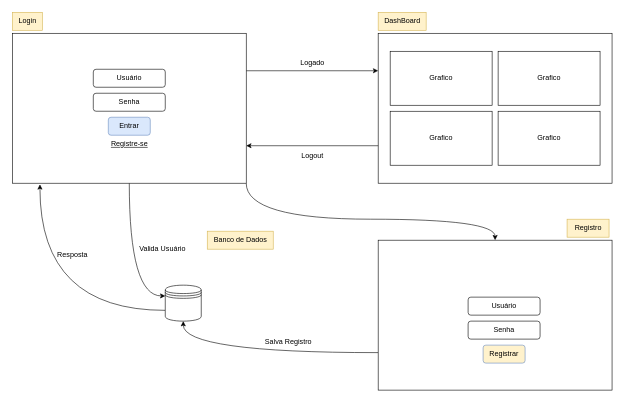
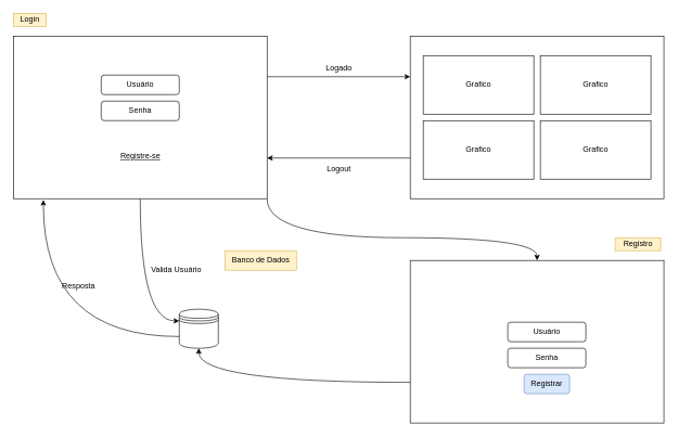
- <mxCell id="31" value="Login" style="text;html=1;align=center;verticalAlign=middle;resizable=0;points=[];autosize=1;strokeColor=#d6b656;fillColor=#fff2cc;" parent="1" vertex="1"><mxGeometry x="20" y="20" width="50" height="30" as="geometry" /></mxCell>
+ <mxCell id="31" value="Login" style="text;html=1;align=center;verticalAlign=middle;resizable=0;points=[];autosize=1;strokeColor=#d6b656;fillColor=#fff2cc;" parent="1" vertex="1"><mxGeometry x="20" y="20" width="50" height="20" as="geometry" /></mxCell>
- <mxCell id="32" value="DashBoard" style="text;html=1;align=center;verticalAlign=middle;resizable=0;points=[];autosize=1;strokeColor=#d6b656;fillColor=#fff2cc;" parent="1" vertex="1"><mxGeometry x="630" y="20" width="80" height="30" as="geometry" /></mxCell>
- <mxCell id="9" value="Entrar" style="rounded=1;whiteSpace=wrap;html=1;fillColor=#dae8fc;strokeColor=#6c8ebf;" parent="6" vertex="1"><mxGeometry x="25" y="80" width="70" height="30" as="geometry" /></mxCell>
- <mxCell id="33" value="Registro" style="text;html=1;align=center;verticalAlign=middle;resizable=0;points=[];autosize=1;strokeColor=#d6b656;fillColor=#fff2cc;" parent="1" vertex="1"><mxGeometry x="945" y="365" width="70" height="30" as="geometry" /></mxCell>
+ <mxCell id="33" value="Registro" style="text;html=1;align=center;verticalAlign=middle;resizable=0;points=[];autosize=1;strokeColor=#d6b656;fillColor=#fff2cc;" parent="1" vertex="1"><mxGeometry x="945" y="365" width="70" height="20" as="geometry" /></mxCell>
- <mxCell id="22" value="Resposta" style="text;html=1;align=center;verticalAlign=middle;resizable=0;points=[];autosize=1;strokeColor=none;fillColor=none;" parent="1" vertex="1"><mxGeometry x="85" y="410" width="70" height="30" as="geometry" /></mxCell>
+ <mxCell id="22" value="Resposta" style="text;html=1;align=center;verticalAlign=middle;resizable=0;points=[];autosize=1;strokeColor=none;fillColor=none;" parent="1" vertex="1"><mxGeometry x="85" y="425" width="70" height="30" as="geometry" /></mxCell>
- <mxCell id="30" value="Salva Registro" style="text;html=1;align=center;verticalAlign=middle;resizable=0;points=[];autosize=1;strokeColor=none;fillColor=none;" parent="1" vertex="1"><mxGeometry x="430" y="555" width="100" height="30" as="geometry" /></mxCell>
- <mxCell id="29" value="Registrar" style="rounded=1;whiteSpace=wrap;html=1;fillColor=#fff2cc;strokeColor=#6c8ebf;" parent="26" vertex="1"><mxGeometry x="25" y="80" width="70" height="30" as="geometry" /></mxCell>
+ <mxCell id="29" value="Registrar" style="rounded=1;whiteSpace=wrap;html=1;fillColor=#dae8fc;strokeColor=#6c8ebf;" parent="26" vertex="1"><mxGeometry x="25" y="80" width="70" height="30" as="geometry" /></mxCell>
